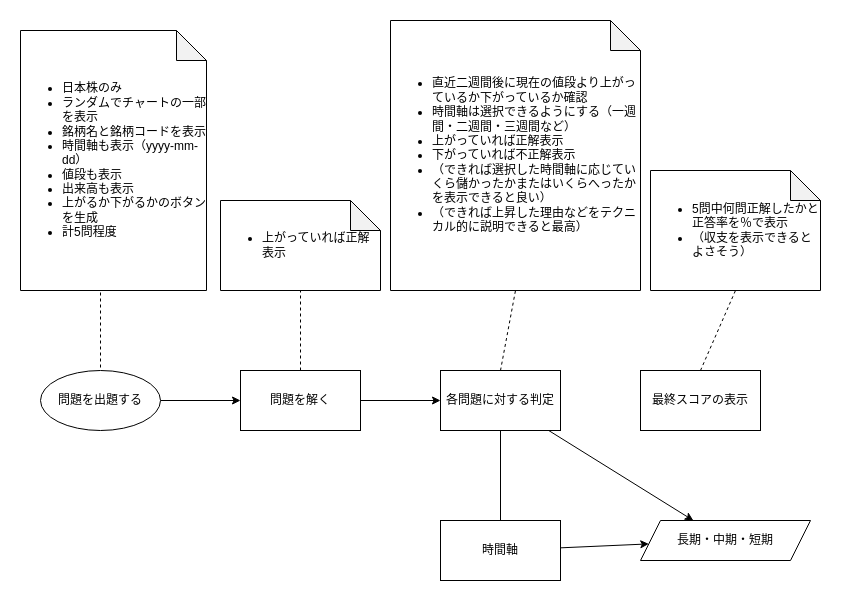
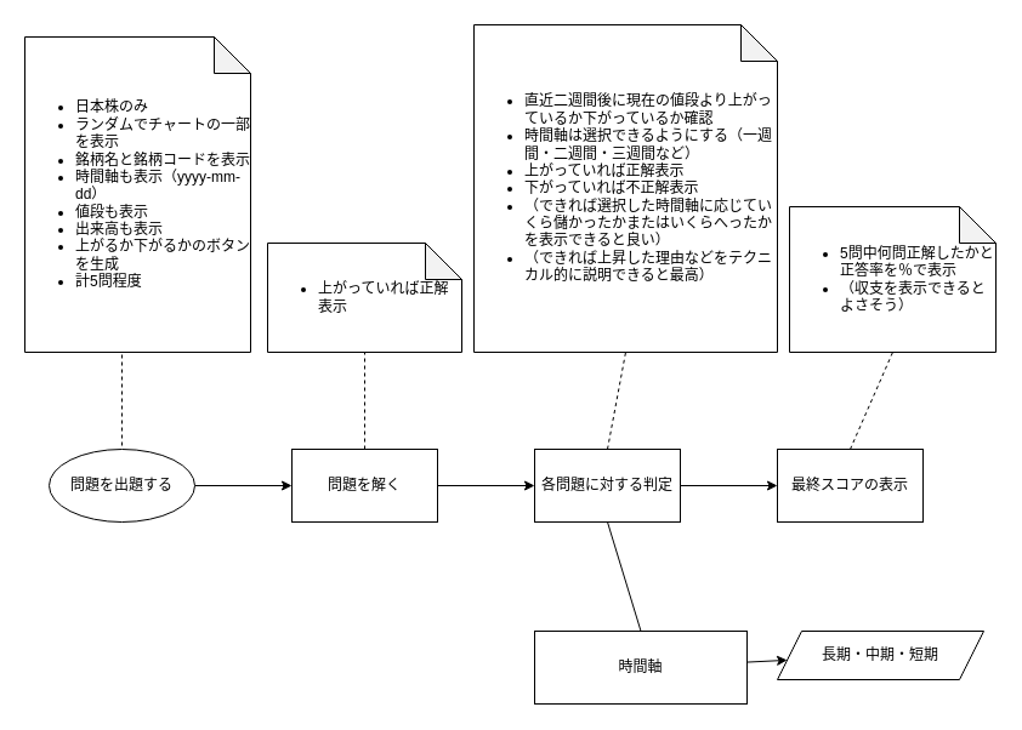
- <mxCell id="6" value="" style="edgeStyle=none;html=1;" edge="1" parent="1" source="7" target="20"><mxGeometry relative="1" as="geometry" /></mxCell>
+ <mxCell id="6" value="" style="edgeStyle=none;html=1;" edge="1" parent="1" source="7" target="8"><mxGeometry relative="1" as="geometry" /></mxCell>
- <mxCell id="18" value="時間軸" style="rounded=0;whiteSpace=wrap;html=1;" vertex="1" parent="1"><mxGeometry x="440" y="520" width="120" height="60" as="geometry" /></mxCell>
+ <mxCell id="18" value="時間軸" style="rounded=0;whiteSpace=wrap;html=1;" vertex="1" parent="1"><mxGeometry x="440" y="520" width="175" height="60" as="geometry" /></mxCell>
